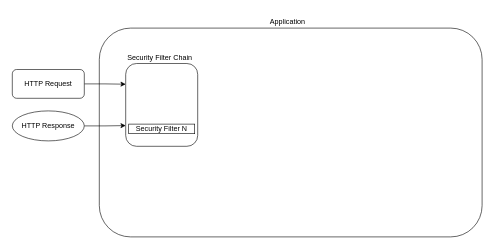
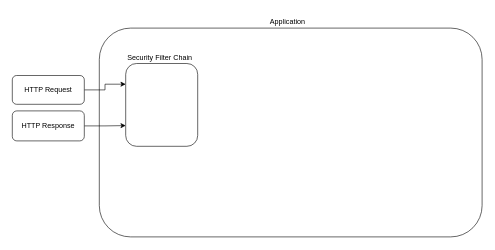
- <mxCell id="8" value="HTTP Request" style="rounded=1;whiteSpace=wrap;html=1;" vertex="1" parent="1"><mxGeometry x="20" y="115" width="120" height="48" as="geometry" /></mxCell>
+ <mxCell id="8" value="HTTP Request" style="rounded=1;whiteSpace=wrap;html=1;" vertex="1" parent="1"><mxGeometry x="20" y="125" width="120" height="48" as="geometry" /></mxCell>
- <mxCell id="10" value="HTTP Response" style="ellipse;whiteSpace=wrap;html=1;" vertex="1" parent="1"><mxGeometry x="20" y="184" width="120" height="50" as="geometry" /></mxCell>
+ <mxCell id="10" value="HTTP Response" style="rounded=1;whiteSpace=wrap;html=1;" vertex="1" parent="1"><mxGeometry x="20" y="184" width="120" height="50" as="geometry" /></mxCell>
- <mxCell id="5" value="Security Filter N" style="rounded=0;whiteSpace=wrap;html=1;" vertex="1" parent="1"><mxGeometry x="214" y="206" width="110" height="16" as="geometry" /></mxCell>
